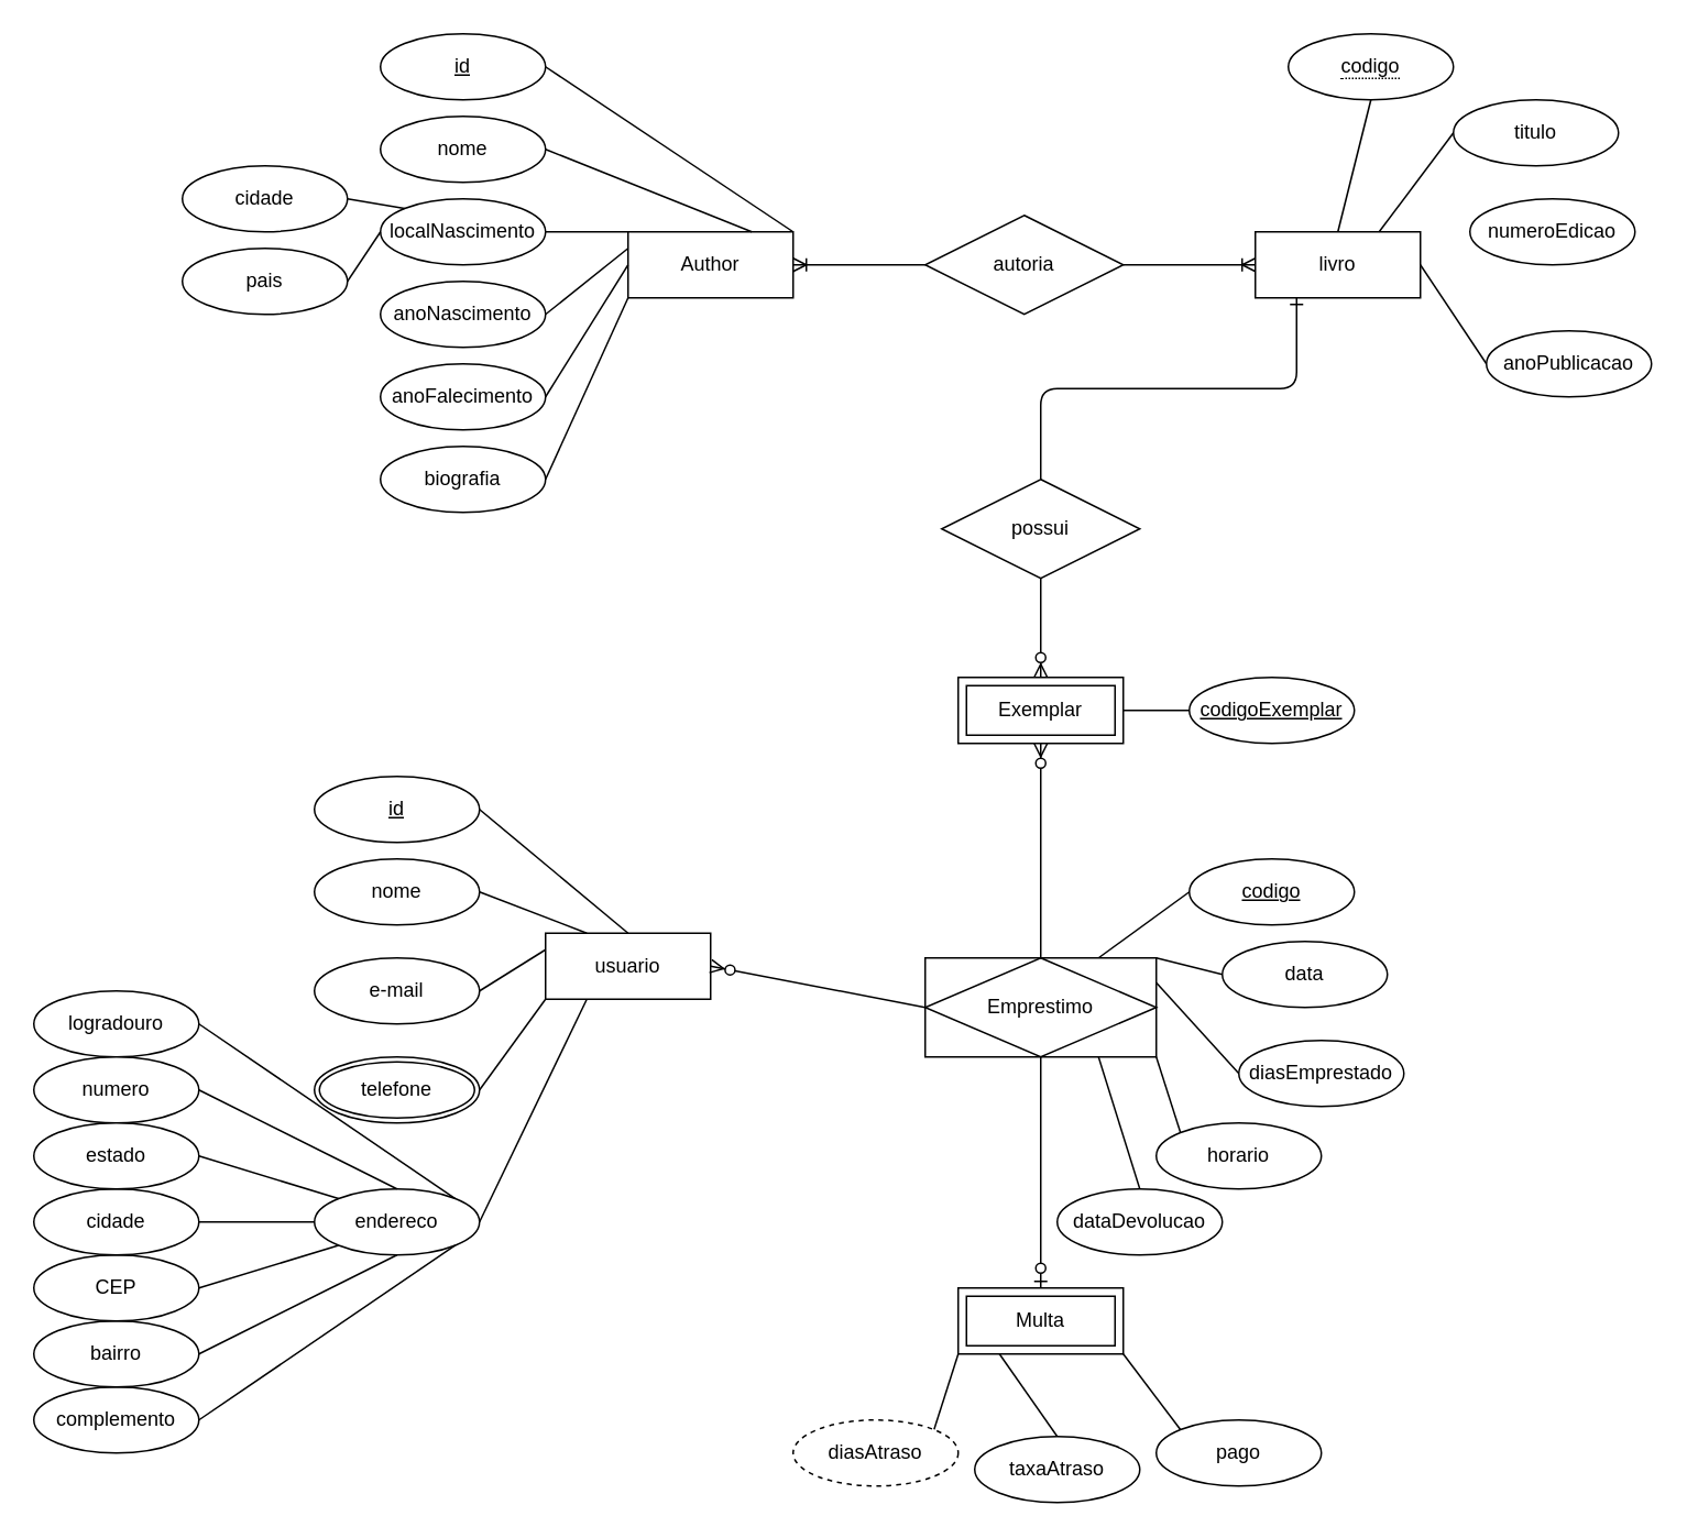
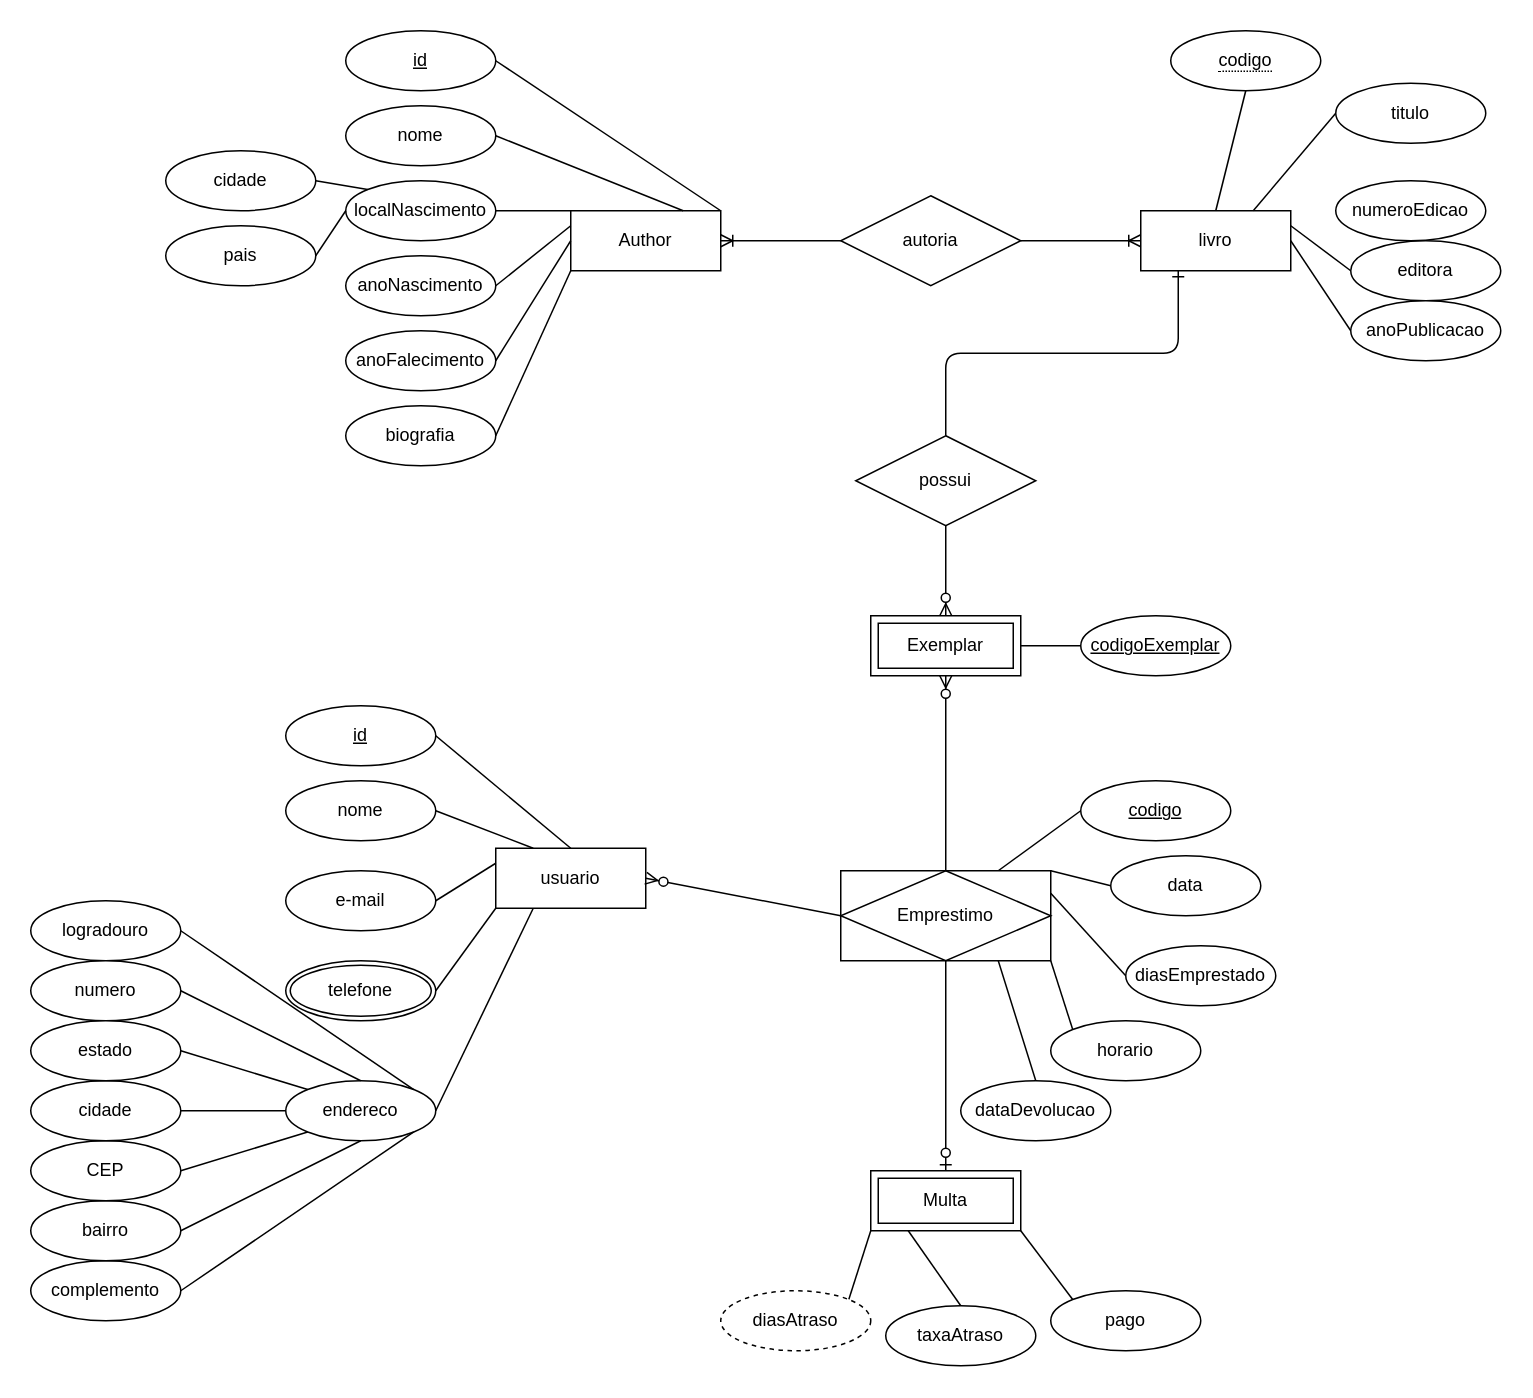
- <mxCell id="23" value="titulo" style="ellipse;whiteSpace=wrap;html=1;align=center;" vertex="1" parent="1"><mxGeometry x="880" y="60" width="100" height="40" as="geometry" /></mxCell>
+ <mxCell id="23" value="titulo" style="ellipse;whiteSpace=wrap;html=1;align=center;" vertex="1" parent="1"><mxGeometry x="890" y="55" width="100" height="40" as="geometry" /></mxCell>
+ <mxCell id="25" style="edgeStyle=none;rounded=0;orthogonalLoop=1;jettySize=auto;html=1;exitX=0;exitY=0.5;exitDx=0;exitDy=0;entryX=1;entryY=0.25;entryDx=0;entryDy=0;endArrow=none;endFill=0;" edge="1" parent="1" source="26" target="20"><mxGeometry relative="1" as="geometry" /></mxCell>
+ <mxCell id="26" value="editora" style="ellipse;whiteSpace=wrap;html=1;align=center;" vertex="1" parent="1"><mxGeometry x="900" y="160" width="100" height="40" as="geometry" /></mxCell>
